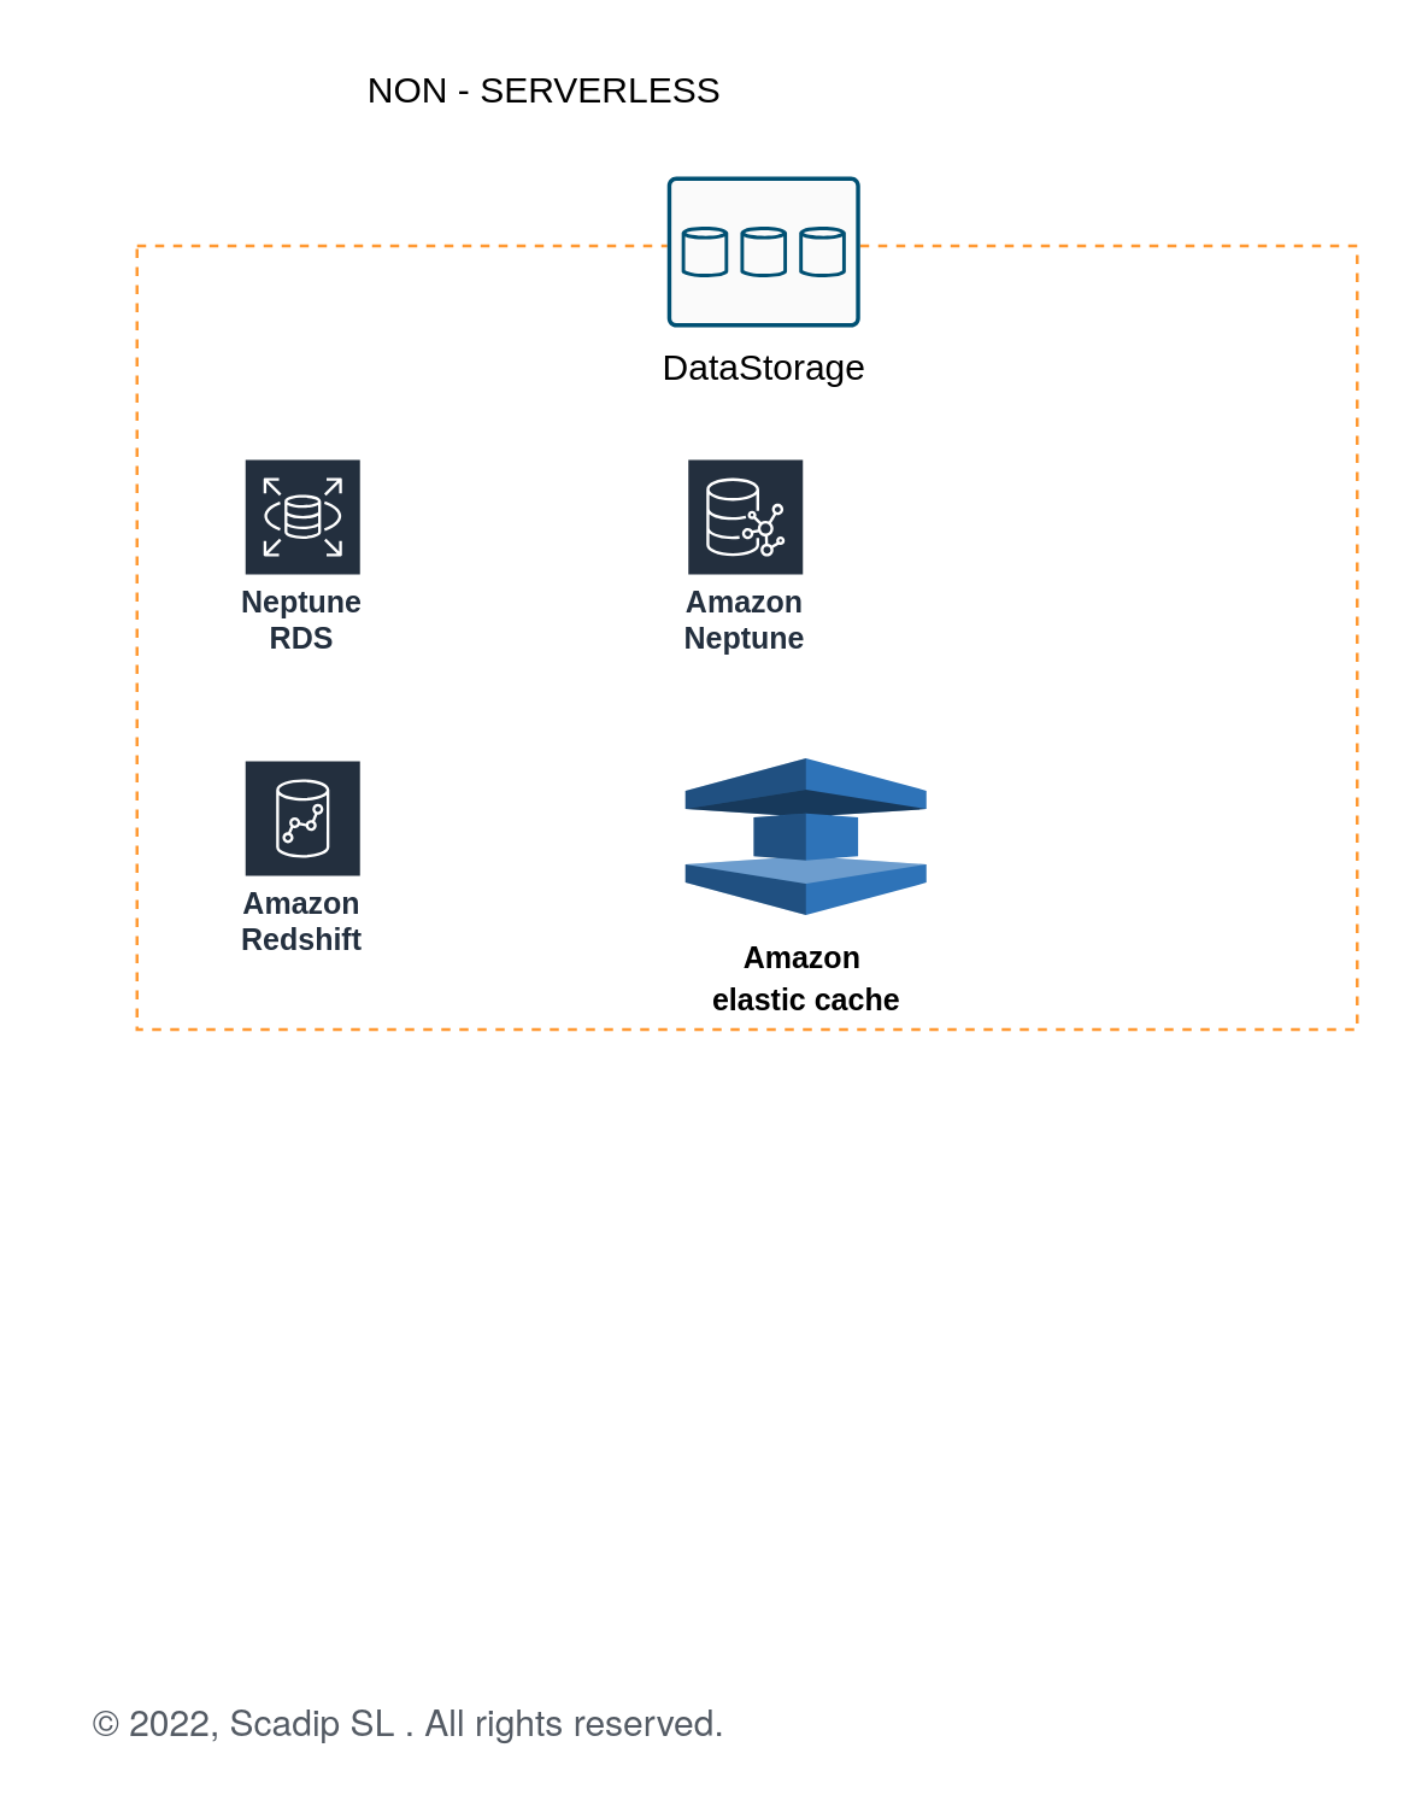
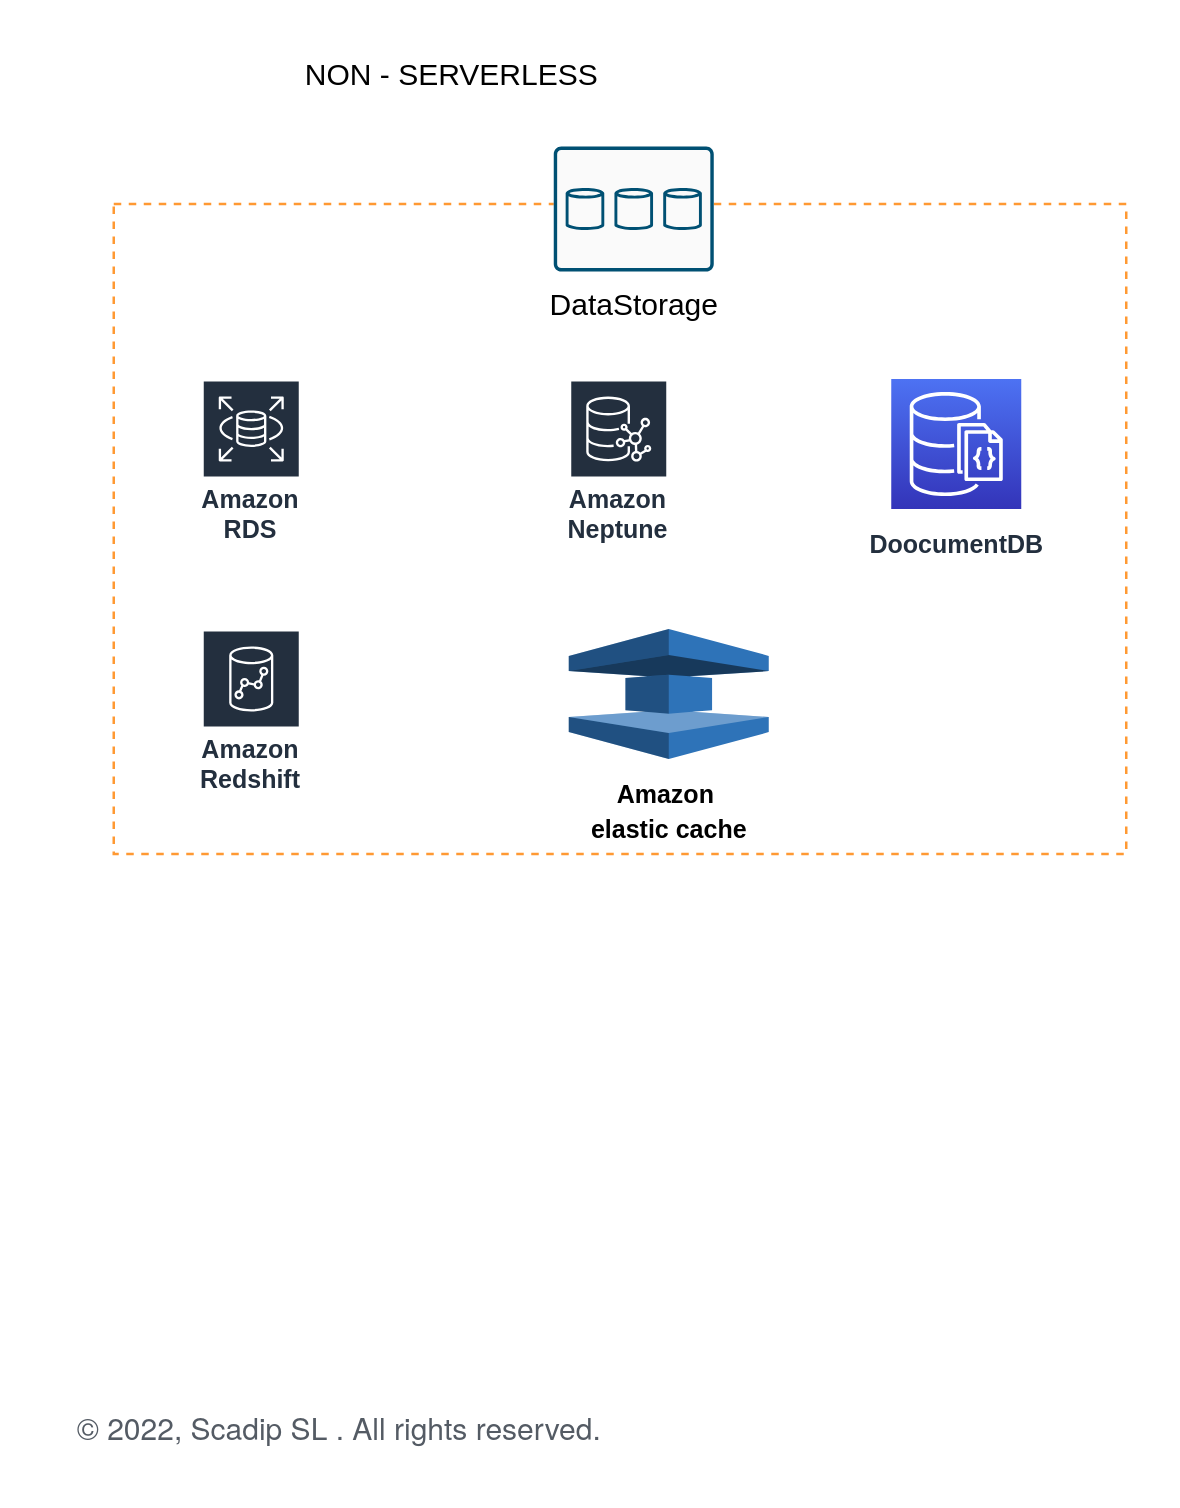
+ <mxCell id="9" value="&lt;b&gt;&lt;font style=&quot;font-size: 10px;&quot;&gt;DoocumentDB&lt;/font&gt;&lt;/b&gt;" style="sketch=0;points=[[0,0,0],[0.25,0,0],[0.5,0,0],[0.75,0,0],[1,0,0],[0,1,0],[0.25,1,0],[0.5,1,0],[0.75,1,0],[1,1,0],[0,0.25,0],[0,0.5,0],[0,0.75,0],[1,0.25,0],[1,0.5,0],[1,0.75,0]];outlineConnect=0;fontColor=#232F3E;gradientColor=#4D72F3;gradientDirection=north;fillColor=#3334B9;strokeColor=#ffffff;dashed=0;verticalLabelPosition=bottom;verticalAlign=top;align=center;html=1;fontSize=12;fontStyle=0;aspect=fixed;shape=mxgraph.aws4.resourceIcon;resIcon=mxgraph.aws4.documentdb_with_mongodb_compatibility;" parent="1" vertex="1"><mxGeometry x="356" y="151" width="52" height="52" as="geometry" /></mxCell>
- <mxCell id="5" value="Neptune RDS" style="sketch=0;outlineConnect=0;fontColor=#232F3E;gradientColor=none;strokeColor=#ffffff;fillColor=#232F3E;dashed=0;verticalLabelPosition=middle;verticalAlign=bottom;align=center;html=1;whiteSpace=wrap;fontSize=10;fontStyle=1;spacing=3;shape=mxgraph.aws4.productIcon;prIcon=mxgraph.aws4.rds;" parent="1" vertex="1"><mxGeometry x="80" y="151" width="40" height="70" as="geometry" /></mxCell>
+ <mxCell id="5" value="Amazon RDS" style="sketch=0;outlineConnect=0;fontColor=#232F3E;gradientColor=none;strokeColor=#ffffff;fillColor=#232F3E;dashed=0;verticalLabelPosition=middle;verticalAlign=bottom;align=center;html=1;whiteSpace=wrap;fontSize=10;fontStyle=1;spacing=3;shape=mxgraph.aws4.productIcon;prIcon=mxgraph.aws4.rds;" parent="1" vertex="1"><mxGeometry x="80" y="151" width="40" height="70" as="geometry" /></mxCell>
